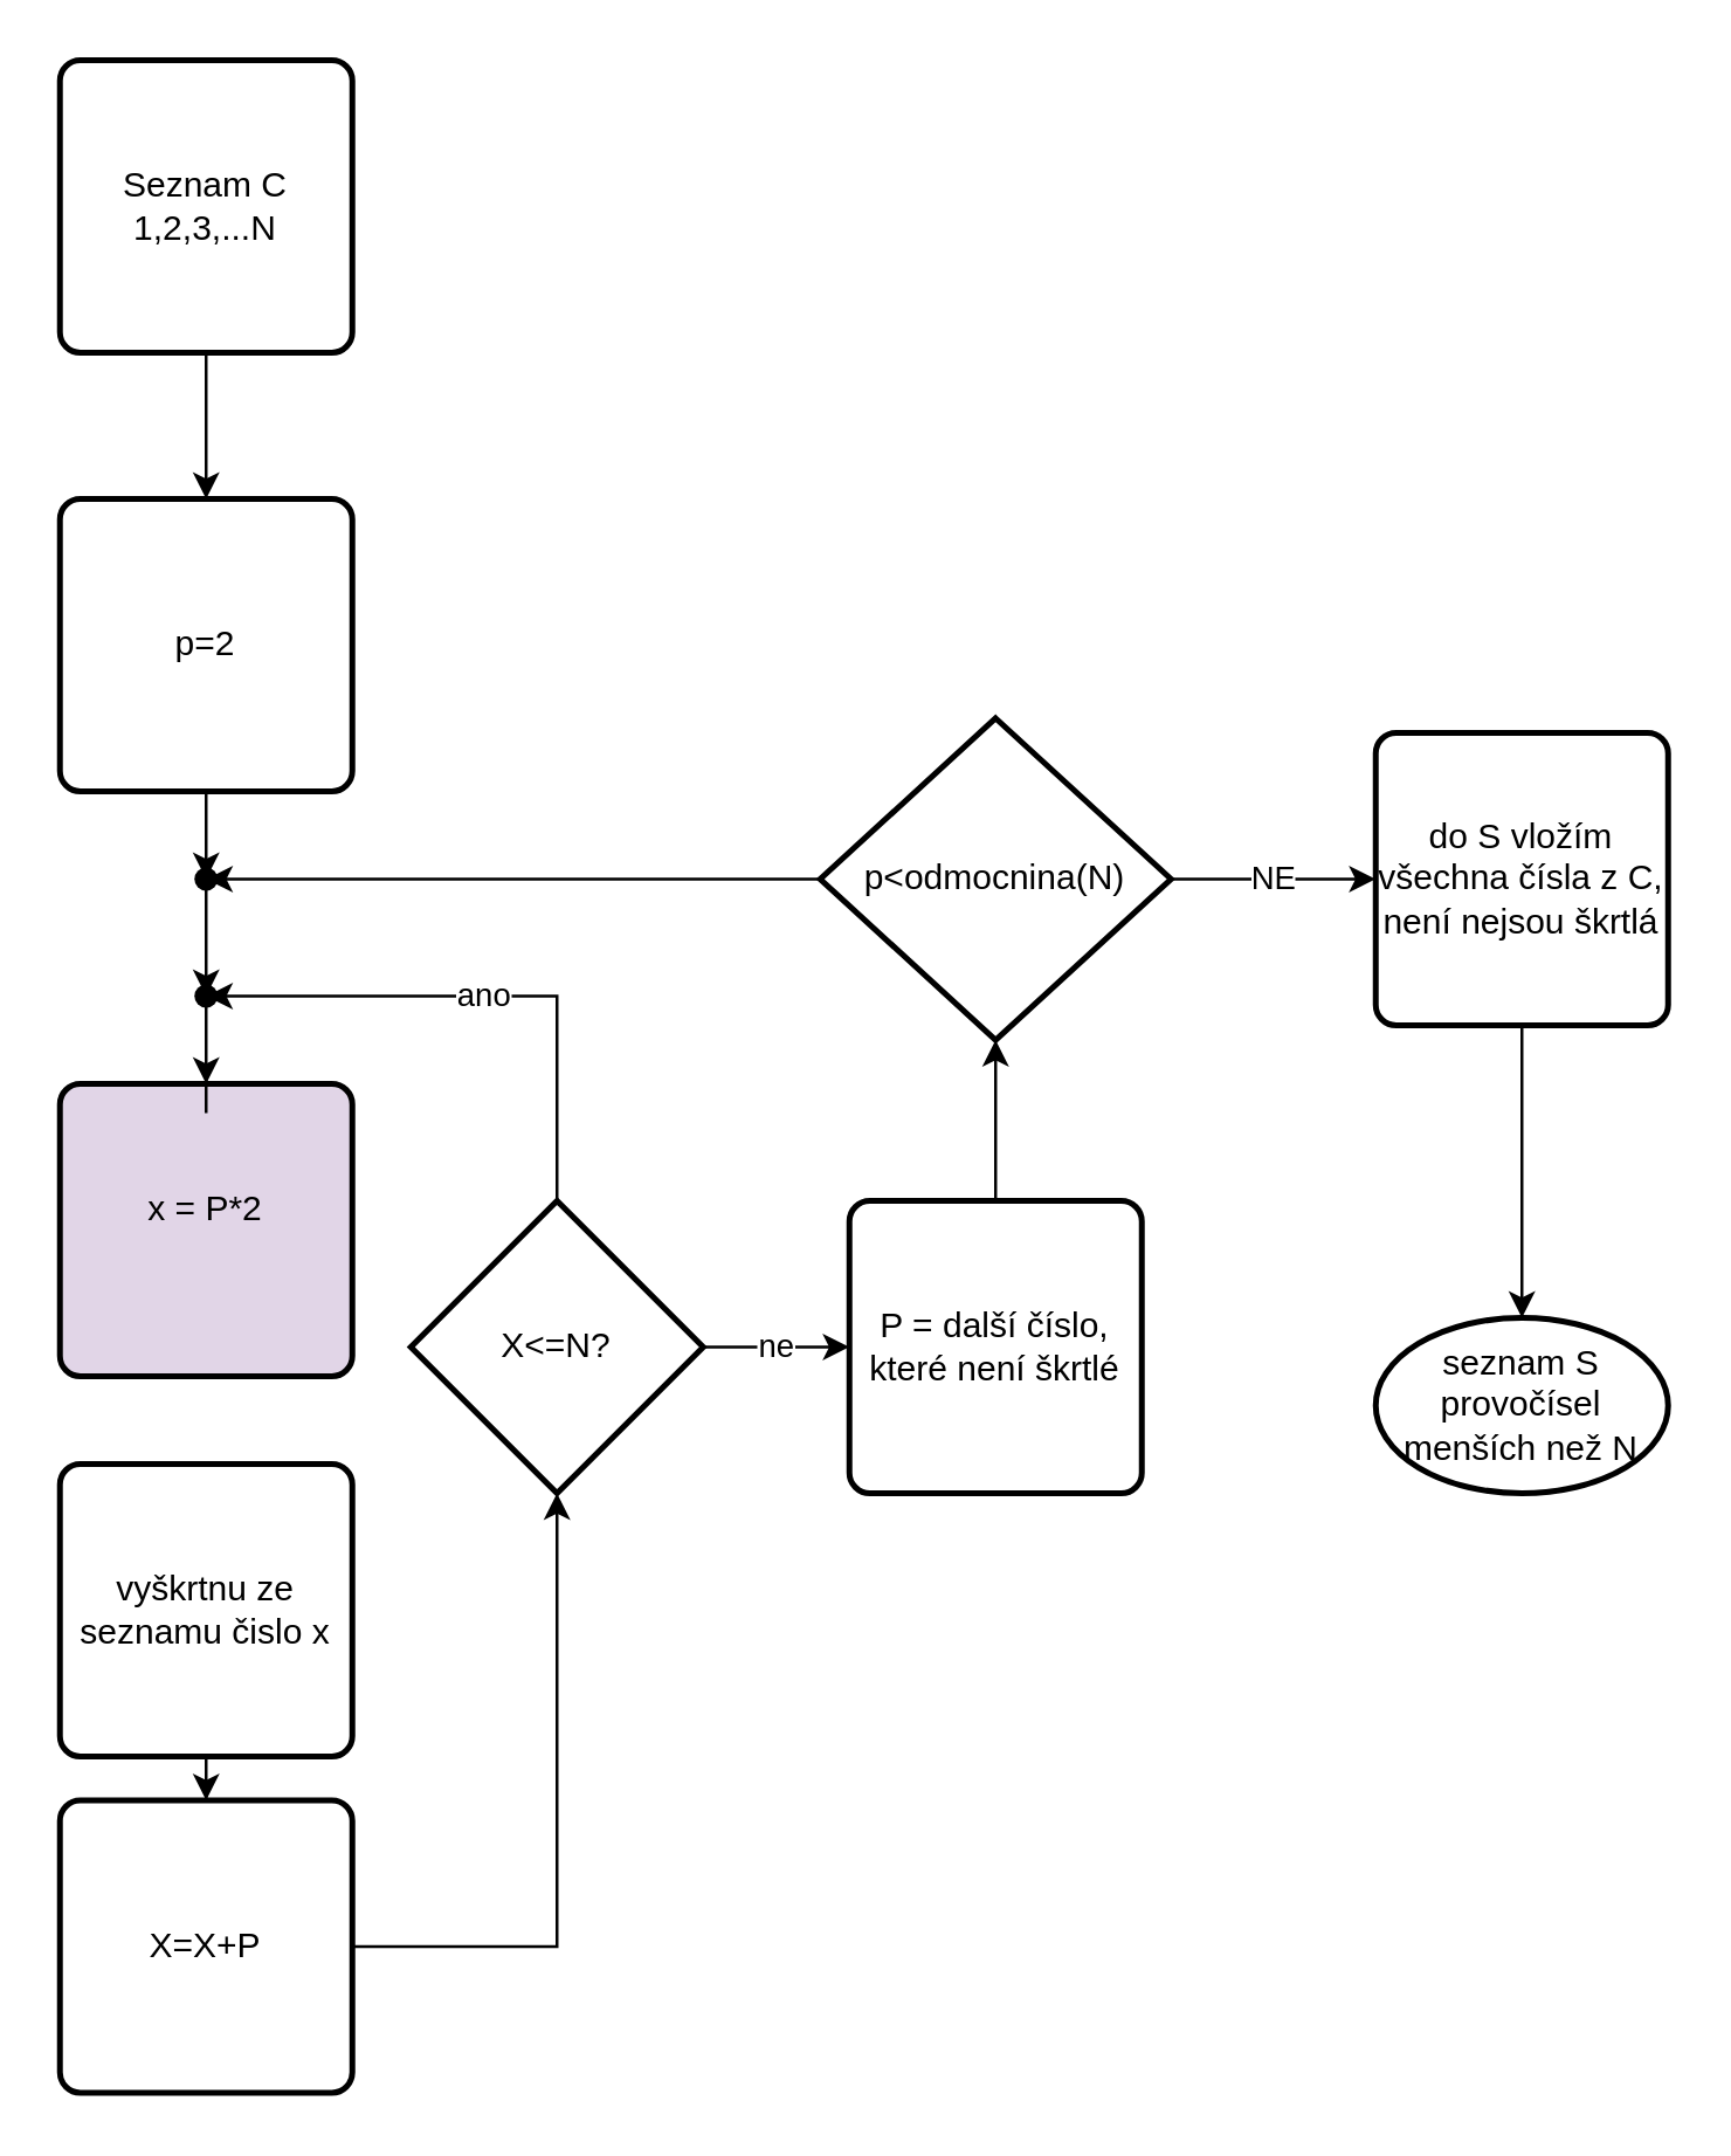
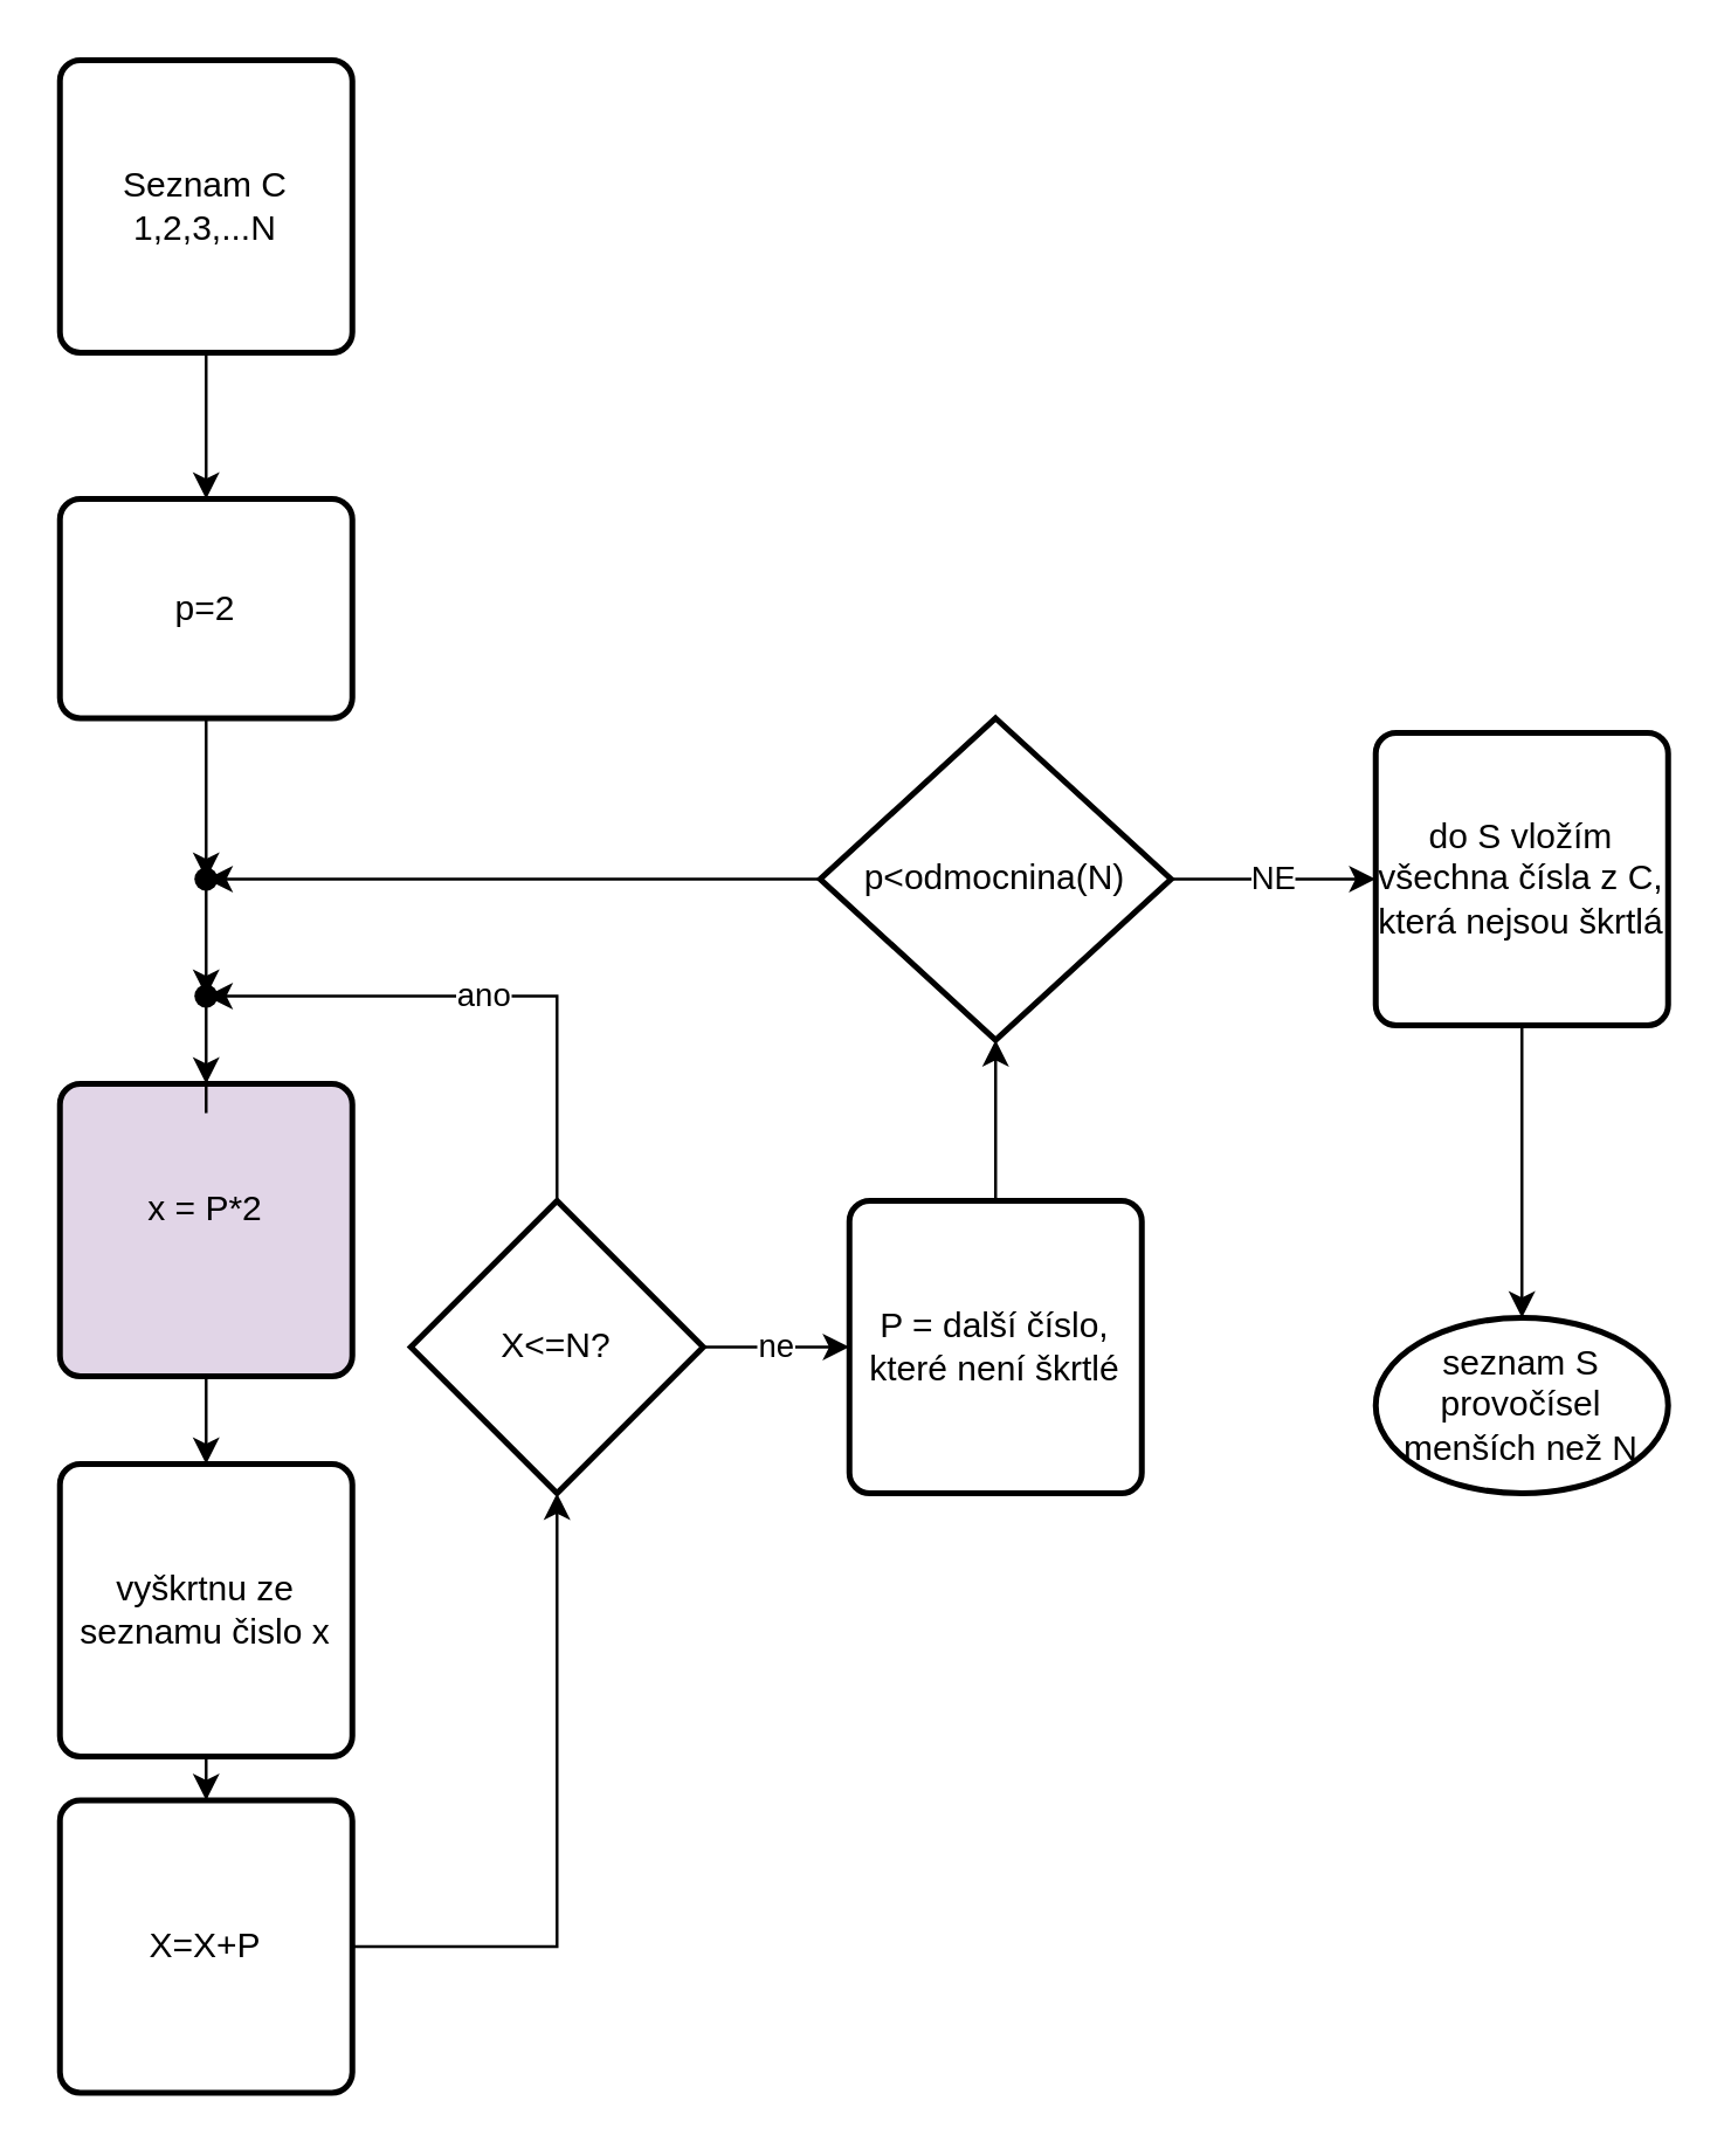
- <mxCell id="6" value="&lt;div&gt;p=2&lt;/div&gt;" style="rounded=1;whiteSpace=wrap;html=1;absoluteArcSize=1;arcSize=14;strokeWidth=2;" vertex="1" parent="1"><mxGeometry x="20" y="170" width="100" height="100" as="geometry" /></mxCell>
+ <mxCell id="6" value="&lt;div&gt;p=2&lt;/div&gt;" style="rounded=1;whiteSpace=wrap;html=1;absoluteArcSize=1;arcSize=14;strokeWidth=2;" vertex="1" parent="1"><mxGeometry x="20" y="170" width="100" height="75" as="geometry" /></mxCell>
- <mxCell id="22" value="do S vložím všechna čísla z C, není nejsou škrtlá" style="rounded=1;whiteSpace=wrap;html=1;absoluteArcSize=1;arcSize=14;strokeWidth=2;" vertex="1" parent="1"><mxGeometry x="470" y="250" width="100" height="100" as="geometry" /></mxCell>
+ <mxCell id="22" value="do S vložím všechna čísla z C, která nejsou škrtlá" style="rounded=1;whiteSpace=wrap;html=1;absoluteArcSize=1;arcSize=14;strokeWidth=2;" vertex="1" parent="1"><mxGeometry x="470" y="250" width="100" height="100" as="geometry" /></mxCell>
+ <mxCell id="16" value="" style="edgeStyle=orthogonalEdgeStyle;rounded=0;orthogonalLoop=1;jettySize=auto;html=1;" edge="1" parent="1" source="17" target="8"><mxGeometry relative="1" as="geometry" /></mxCell>
